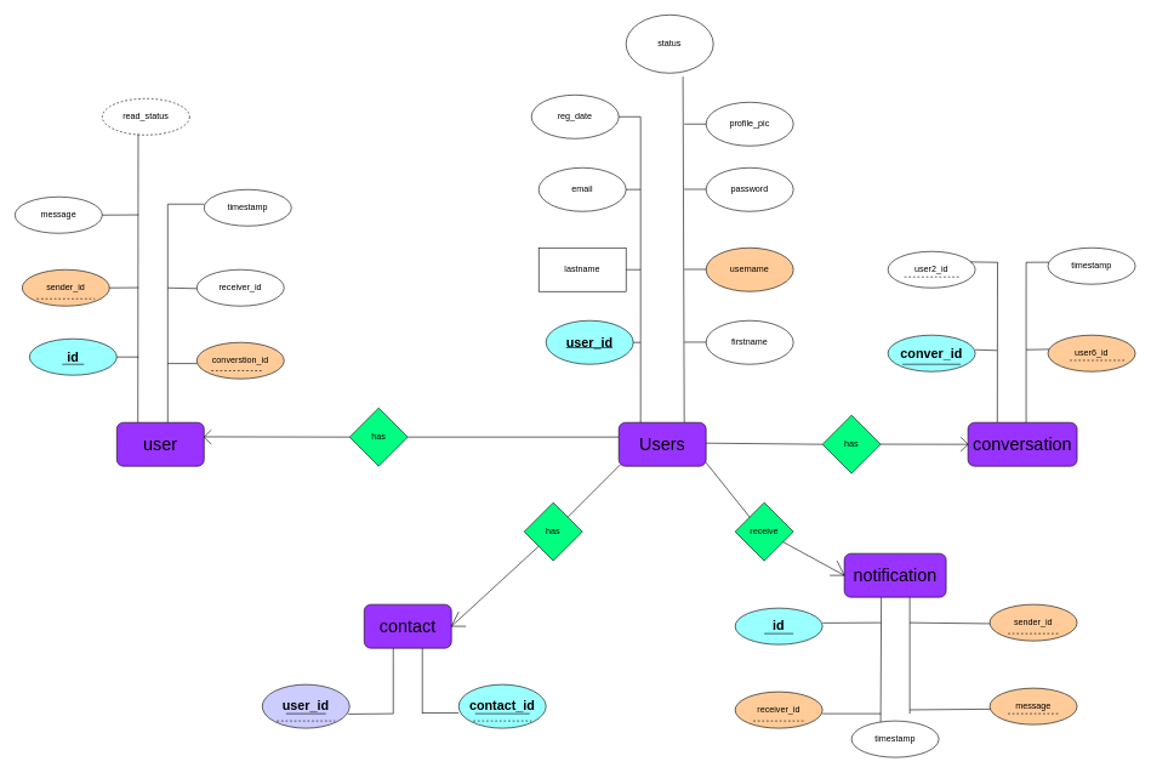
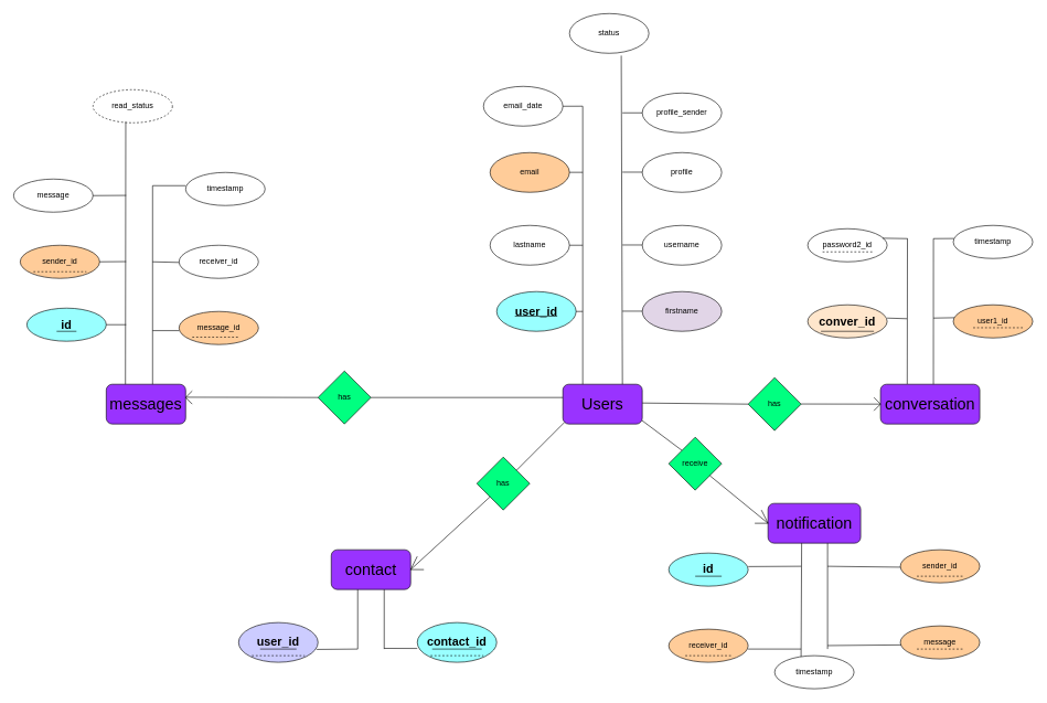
- <mxCell id="7" value="status" style="ellipse;whiteSpace=wrap;html=1;" parent="1" vertex="1"><mxGeometry x="860" y="20" width="120" height="80" as="geometry" /></mxCell>
+ <mxCell id="7" value="status" style="ellipse;whiteSpace=wrap;html=1;" parent="1" vertex="1"><mxGeometry x="860" y="20" width="120" height="60" as="geometry" /></mxCell>
- <mxCell id="6" value="reg_date" style="ellipse;whiteSpace=wrap;html=1;" parent="1" vertex="1"><mxGeometry x="730" y="130" width="120" height="60" as="geometry" /></mxCell>
+ <mxCell id="6" value="email_date" style="ellipse;whiteSpace=wrap;html=1;" parent="1" vertex="1"><mxGeometry x="730" y="130" width="120" height="60" as="geometry" /></mxCell>
- <mxCell id="8" value="profile_pic" style="ellipse;whiteSpace=wrap;html=1;" parent="1" vertex="1"><mxGeometry x="970" y="140" width="120" height="60" as="geometry" /></mxCell>
+ <mxCell id="8" value="profile_sender" style="ellipse;whiteSpace=wrap;html=1;" parent="1" vertex="1"><mxGeometry x="970" y="140" width="120" height="60" as="geometry" /></mxCell>
- <mxCell id="5" value="email" style="ellipse;whiteSpace=wrap;html=1;" parent="1" vertex="1"><mxGeometry x="740" y="230" width="120" height="60" as="geometry" /></mxCell>
+ <mxCell id="5" value="email" style="ellipse;whiteSpace=wrap;html=1;fillColor=#ffcc99;" parent="1" vertex="1"><mxGeometry x="740" y="230" width="120" height="60" as="geometry" /></mxCell>
- <mxCell id="9" value="password" style="ellipse;whiteSpace=wrap;html=1;" parent="1" vertex="1"><mxGeometry x="970" y="230" width="120" height="60" as="geometry" /></mxCell>
+ <mxCell id="9" value="profile" style="ellipse;whiteSpace=wrap;html=1;" parent="1" vertex="1"><mxGeometry x="970" y="230" width="120" height="60" as="geometry" /></mxCell>
- <mxCell id="4" value="lastname" style="whiteSpace=wrap;html=1;rounded=0;" parent="1" vertex="1"><mxGeometry x="740" y="340" width="120" height="60" as="geometry" /></mxCell>
+ <mxCell id="4" value="lastname" style="ellipse;whiteSpace=wrap;html=1;" parent="1" vertex="1"><mxGeometry x="740" y="340" width="120" height="60" as="geometry" /></mxCell>
- <mxCell id="10" value="username" style="ellipse;whiteSpace=wrap;html=1;fillColor=#ffcc99;" parent="1" vertex="1"><mxGeometry x="970" y="340" width="120" height="60" as="geometry" /></mxCell>
+ <mxCell id="10" value="username" style="ellipse;whiteSpace=wrap;html=1;" parent="1" vertex="1"><mxGeometry x="970" y="340" width="120" height="60" as="geometry" /></mxCell>
- <mxCell id="15" value="user2_id" style="ellipse;whiteSpace=wrap;html=1;" parent="1" vertex="1"><mxGeometry x="1220" y="345" width="120" height="50" as="geometry" /></mxCell>
+ <mxCell id="15" value="password2_id" style="ellipse;whiteSpace=wrap;html=1;" parent="1" vertex="1"><mxGeometry x="1220" y="345" width="120" height="50" as="geometry" /></mxCell>
- <mxCell id="11" value="firstname" style="ellipse;whiteSpace=wrap;html=1;" parent="1" vertex="1"><mxGeometry x="970" y="440" width="120" height="60" as="geometry" /></mxCell>
+ <mxCell id="11" value="firstname" style="ellipse;whiteSpace=wrap;html=1;fillColor=#e1d5e7;" parent="1" vertex="1"><mxGeometry x="970" y="440" width="120" height="60" as="geometry" /></mxCell>
- <mxCell id="13" value="&lt;font style=&quot;font-size: 18px;&quot;&gt;&lt;b style=&quot;&quot;&gt;conver_id&lt;/b&gt;&lt;/font&gt;" style="ellipse;whiteSpace=wrap;html=1;fillColor=#99FFFF;" parent="1" vertex="1"><mxGeometry x="1220" y="460" width="120" height="50" as="geometry" /></mxCell>
+ <mxCell id="13" value="&lt;font style=&quot;font-size: 18px;&quot;&gt;&lt;b style=&quot;&quot;&gt;conver_id&lt;/b&gt;&lt;/font&gt;" style="ellipse;whiteSpace=wrap;html=1;fillColor=#ffe6cc;" parent="1" vertex="1"><mxGeometry x="1220" y="460" width="120" height="50" as="geometry" /></mxCell>
- <mxCell id="14" value="user6_id" style="ellipse;whiteSpace=wrap;html=1;fillColor=#FFCC99;" parent="1" vertex="1"><mxGeometry x="1440" y="460" width="120" height="50" as="geometry" /></mxCell>
+ <mxCell id="14" value="user1_id" style="ellipse;whiteSpace=wrap;html=1;fillColor=#FFCC99;" parent="1" vertex="1"><mxGeometry x="1440" y="460" width="120" height="50" as="geometry" /></mxCell>
- <mxCell id="18" value="converstion_id" style="ellipse;whiteSpace=wrap;html=1;fillColor=#FFCC99;" parent="1" vertex="1"><mxGeometry x="270" y="470" width="120" height="50" as="geometry" /></mxCell>
+ <mxCell id="18" value="message_id" style="ellipse;whiteSpace=wrap;html=1;fillColor=#FFCC99;" parent="1" vertex="1"><mxGeometry x="270" y="470" width="120" height="50" as="geometry" /></mxCell>
- <mxCell id="17" value="&lt;font style=&quot;font-size: 24px;&quot;&gt;user&lt;/font&gt;" style="rounded=1;whiteSpace=wrap;html=1;fillColor=#9933FF;" parent="1" vertex="1"><mxGeometry x="160" y="580" width="120" height="60" as="geometry" /></mxCell>
+ <mxCell id="17" value="&lt;font style=&quot;font-size: 24px;&quot;&gt;messages&lt;/font&gt;" style="rounded=1;whiteSpace=wrap;html=1;fillColor=#9933FF;" parent="1" vertex="1"><mxGeometry x="160" y="580" width="120" height="60" as="geometry" /></mxCell>
- <mxCell id="79" value="receive" style="rhombus;whiteSpace=wrap;html=1;fillColor=#00FF80;" vertex="1" parent="1"><mxGeometry x="1010" y="690" width="80" height="80" as="geometry" /></mxCell>
+ <mxCell id="79" value="receive" style="rhombus;whiteSpace=wrap;html=1;fillColor=#00FF80;" vertex="1" parent="1"><mxGeometry x="1010" y="660" width="80" height="80" as="geometry" /></mxCell>
